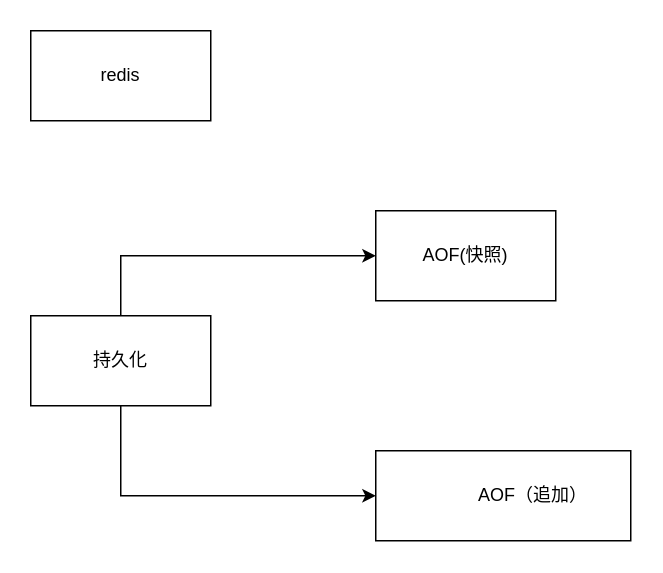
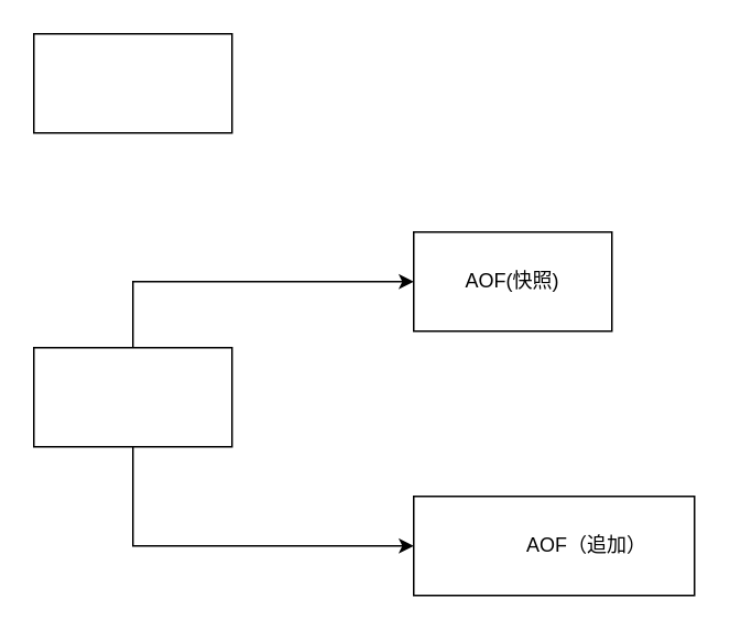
- <mxCell id="4" value="redis" style="text;html=1;strokeColor=none;fillColor=none;align=center;verticalAlign=middle;whiteSpace=wrap;rounded=0;" vertex="1" parent="2"><mxGeometry x="30" y="15" width="60" height="30" as="geometry" /></mxCell>
- <mxCell id="7" value="持久化" style="text;html=1;strokeColor=none;fillColor=none;align=center;verticalAlign=middle;whiteSpace=wrap;rounded=0;" vertex="1" parent="5"><mxGeometry x="30" y="15" width="60" height="30" as="geometry" /></mxCell>
